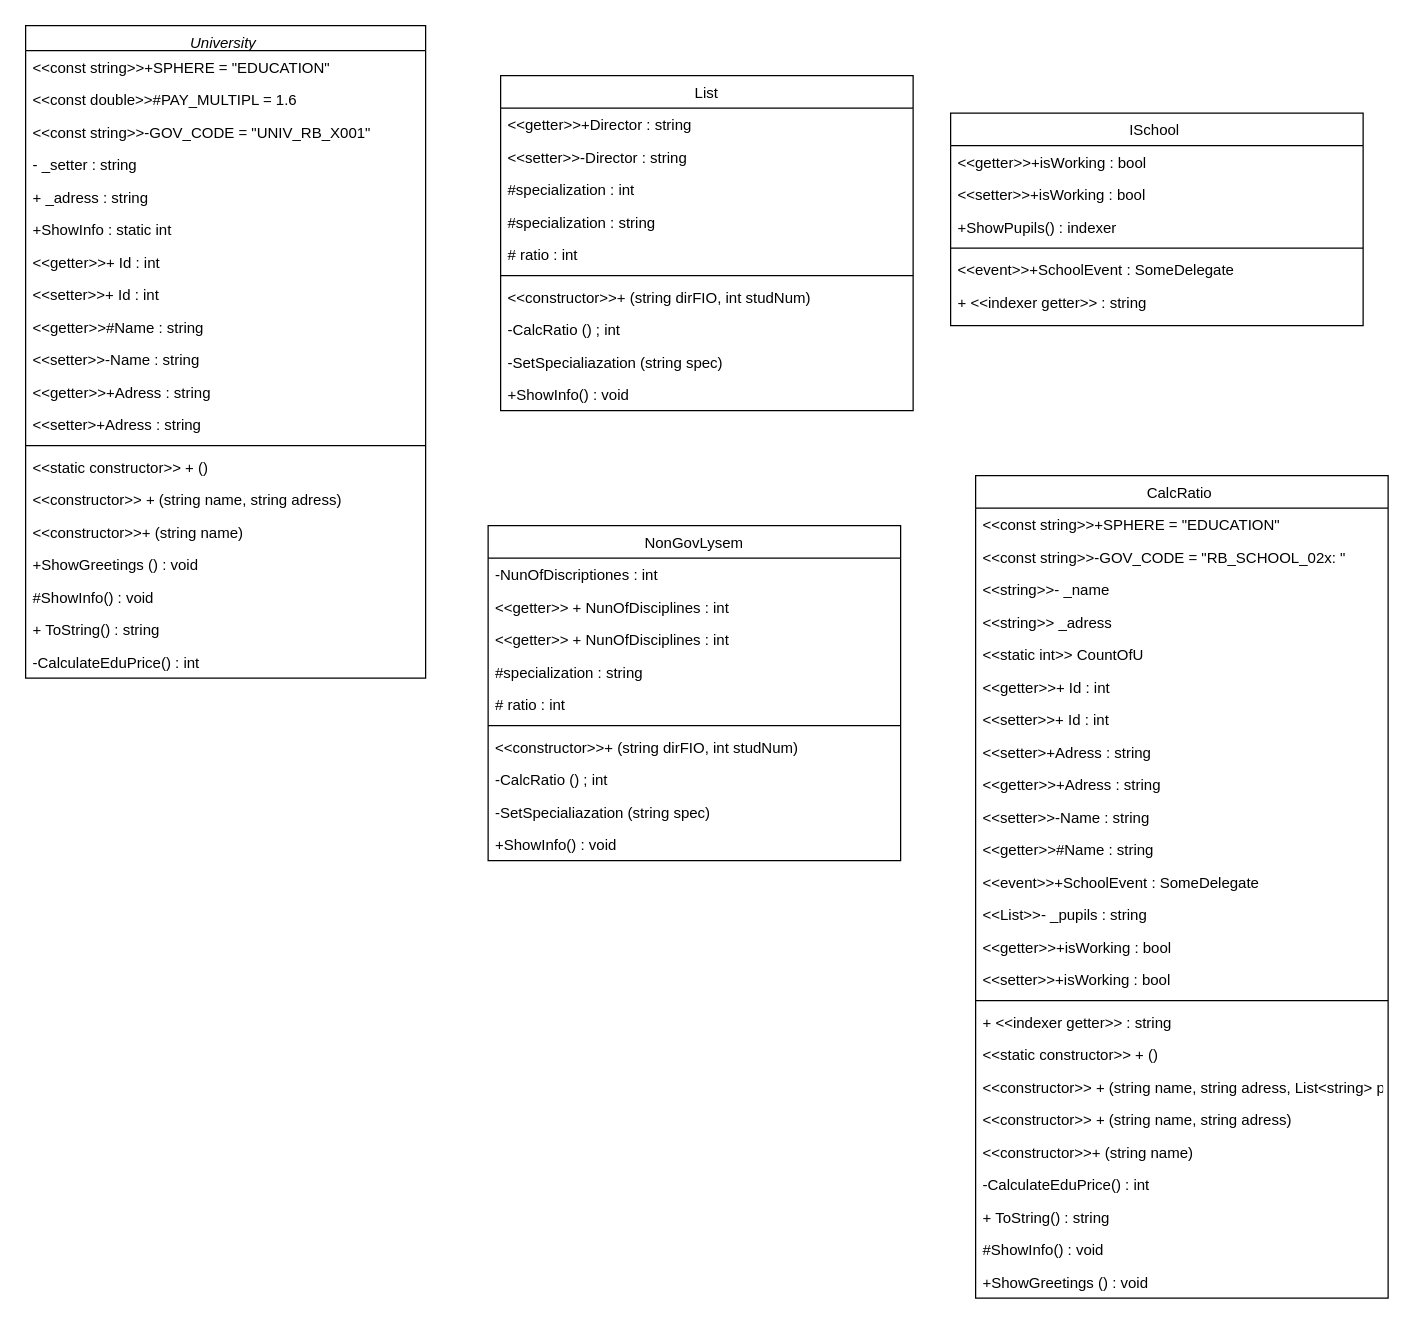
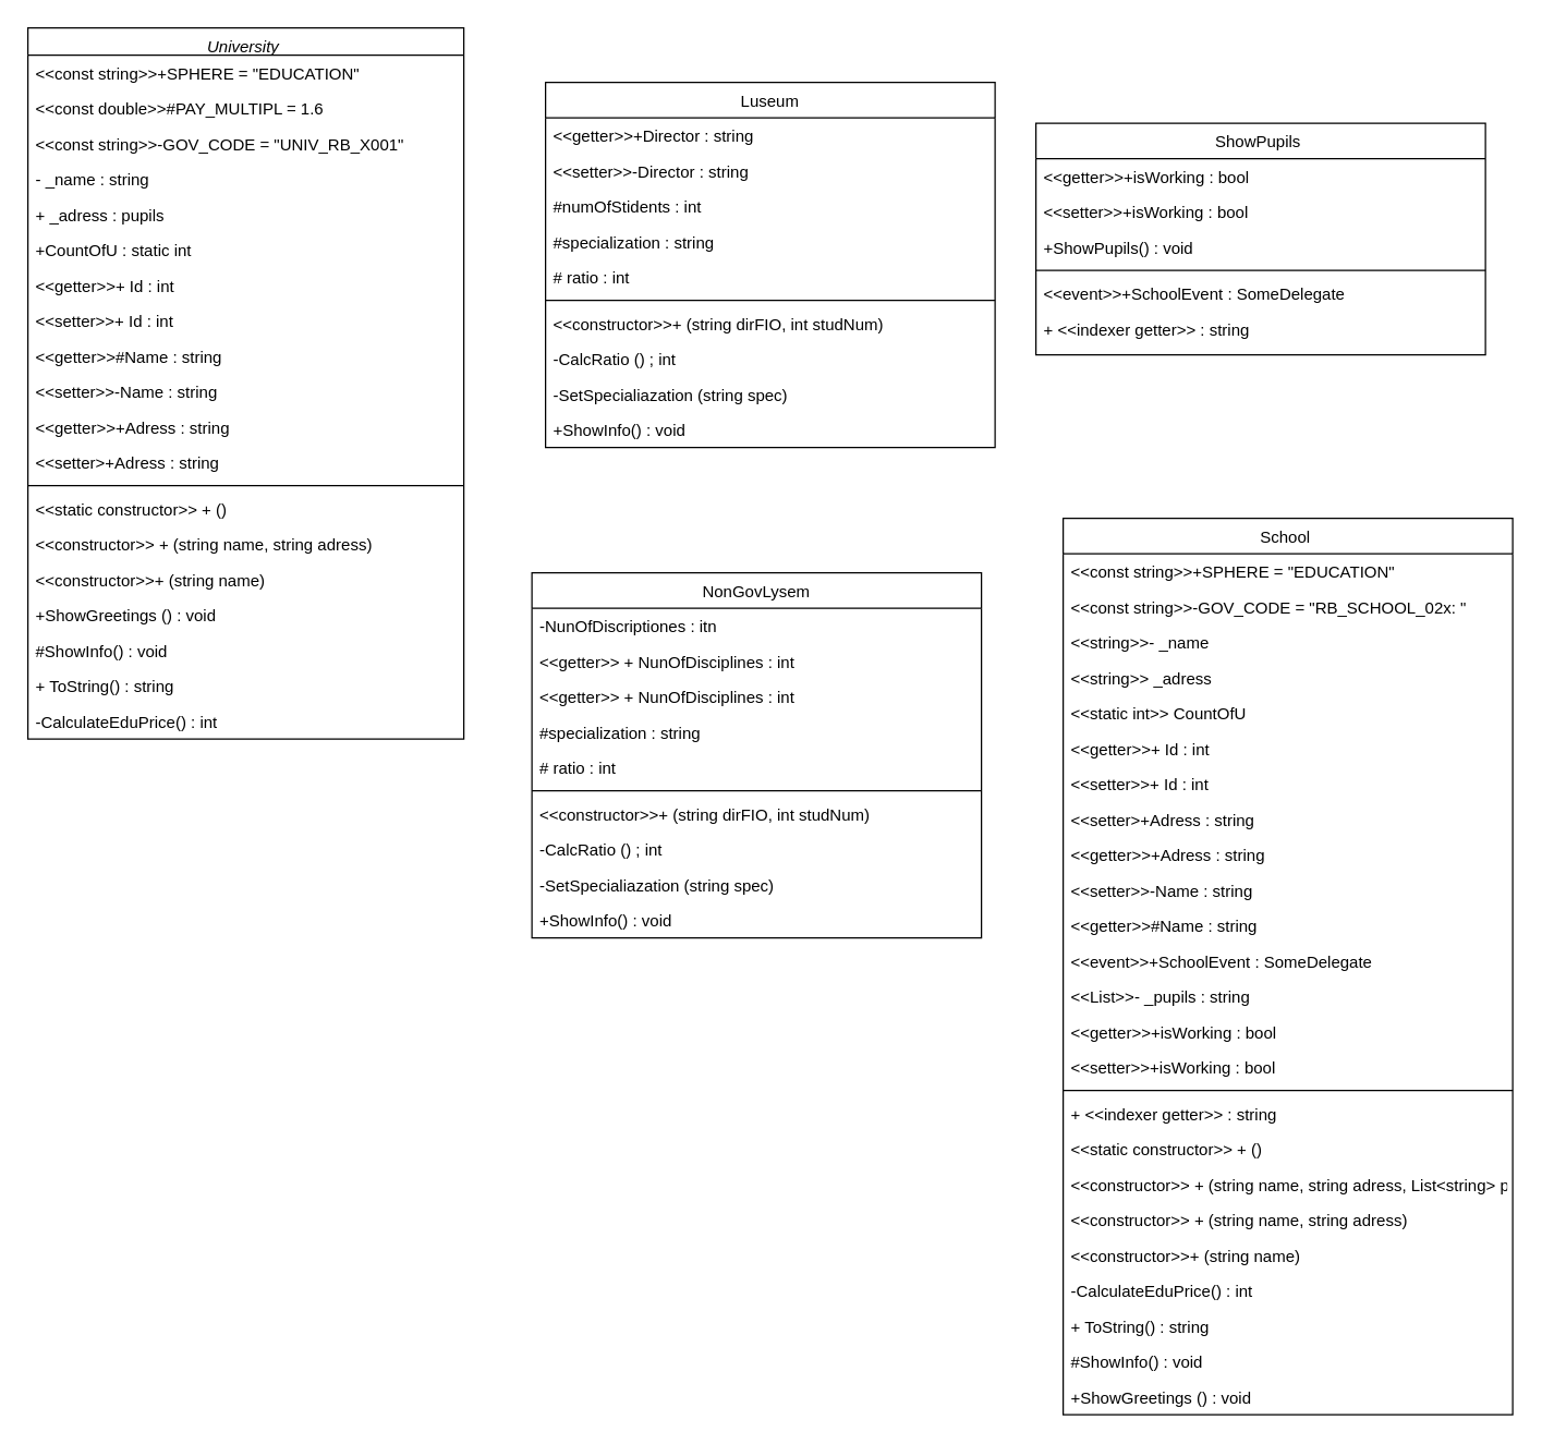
- <mxCell id="56" value="List" style="swimlane;fontStyle=0;align=center;verticalAlign=top;childLayout=stackLayout;horizontal=1;startSize=26;horizontalStack=0;resizeParent=1;resizeLast=0;collapsible=1;marginBottom=0;rounded=0;shadow=0;strokeWidth=1;" vertex="1" parent="1"><mxGeometry x="400" y="60" width="330" height="268" as="geometry"><mxRectangle x="550" y="140" width="160" height="26" as="alternateBounds" /></mxGeometry></mxCell>
+ <mxCell id="56" value="Luseum" style="swimlane;fontStyle=0;align=center;verticalAlign=top;childLayout=stackLayout;horizontal=1;startSize=26;horizontalStack=0;resizeParent=1;resizeLast=0;collapsible=1;marginBottom=0;rounded=0;shadow=0;strokeWidth=1;" vertex="1" parent="1"><mxGeometry x="400" y="60" width="330" height="268" as="geometry"><mxRectangle x="550" y="140" width="160" height="26" as="alternateBounds" /></mxGeometry></mxCell>
- <mxCell id="23" value="ISchool " style="swimlane;fontStyle=0;align=center;verticalAlign=top;childLayout=stackLayout;horizontal=1;startSize=26;horizontalStack=0;resizeParent=1;resizeLast=0;collapsible=1;marginBottom=0;rounded=0;shadow=0;strokeWidth=1;" parent="1" vertex="1"><mxGeometry x="760" y="90" width="330" height="170" as="geometry"><mxRectangle x="550" y="140" width="160" height="26" as="alternateBounds" /></mxGeometry></mxCell>
+ <mxCell id="23" value="ShowPupils " style="swimlane;fontStyle=0;align=center;verticalAlign=top;childLayout=stackLayout;horizontal=1;startSize=26;horizontalStack=0;resizeParent=1;resizeLast=0;collapsible=1;marginBottom=0;rounded=0;shadow=0;strokeWidth=1;" parent="1" vertex="1"><mxGeometry x="760" y="90" width="330" height="170" as="geometry"><mxRectangle x="550" y="140" width="160" height="26" as="alternateBounds" /></mxGeometry></mxCell>
- <mxCell id="6" value="- _setter : string" style="text;align=left;verticalAlign=top;spacingLeft=4;spacingRight=4;overflow=hidden;rotatable=0;points=[[0,0.5],[1,0.5]];portConstraint=eastwest;" parent="2" vertex="1"><mxGeometry y="98" width="320" height="26" as="geometry" /></mxCell>
+ <mxCell id="6" value="- _name : string" style="text;align=left;verticalAlign=top;spacingLeft=4;spacingRight=4;overflow=hidden;rotatable=0;points=[[0,0.5],[1,0.5]];portConstraint=eastwest;" parent="2" vertex="1"><mxGeometry y="98" width="320" height="26" as="geometry" /></mxCell>
- <mxCell id="59" value="#specialization : int" style="text;align=left;verticalAlign=top;spacingLeft=4;spacingRight=4;overflow=hidden;rotatable=0;points=[[0,0.5],[1,0.5]];portConstraint=eastwest;rounded=0;shadow=0;html=0;" vertex="1" parent="56"><mxGeometry y="78" width="330" height="26" as="geometry" /></mxCell>
+ <mxCell id="59" value="#numOfStidents : int" style="text;align=left;verticalAlign=top;spacingLeft=4;spacingRight=4;overflow=hidden;rotatable=0;points=[[0,0.5],[1,0.5]];portConstraint=eastwest;rounded=0;shadow=0;html=0;" vertex="1" parent="56"><mxGeometry y="78" width="330" height="26" as="geometry" /></mxCell>
- <mxCell id="7" value="+ _adress : string" style="text;align=left;verticalAlign=top;spacingLeft=4;spacingRight=4;overflow=hidden;rotatable=0;points=[[0,0.5],[1,0.5]];portConstraint=eastwest;" vertex="1" parent="2"><mxGeometry y="124" width="320" height="26" as="geometry" /></mxCell>
+ <mxCell id="7" value="+ _adress : pupils" style="text;align=left;verticalAlign=top;spacingLeft=4;spacingRight=4;overflow=hidden;rotatable=0;points=[[0,0.5],[1,0.5]];portConstraint=eastwest;" vertex="1" parent="2"><mxGeometry y="124" width="320" height="26" as="geometry" /></mxCell>
- <mxCell id="26" value="+ShowPupils() : indexer" style="text;align=left;verticalAlign=top;spacingLeft=4;spacingRight=4;overflow=hidden;rotatable=0;points=[[0,0.5],[1,0.5]];portConstraint=eastwest;rounded=0;shadow=0;html=0;" parent="23" vertex="1"><mxGeometry y="78" width="330" height="26" as="geometry" /></mxCell>
+ <mxCell id="26" value="+ShowPupils() : void" style="text;align=left;verticalAlign=top;spacingLeft=4;spacingRight=4;overflow=hidden;rotatable=0;points=[[0,0.5],[1,0.5]];portConstraint=eastwest;rounded=0;shadow=0;html=0;" parent="23" vertex="1"><mxGeometry y="78" width="330" height="26" as="geometry" /></mxCell>
- <mxCell id="8" value="+ShowInfo : static int" style="text;align=left;verticalAlign=top;spacingLeft=4;spacingRight=4;overflow=hidden;rotatable=0;points=[[0,0.5],[1,0.5]];portConstraint=eastwest;" vertex="1" parent="2"><mxGeometry y="150" width="320" height="26" as="geometry" /></mxCell>
+ <mxCell id="8" value="+CountOfU : static int" style="text;align=left;verticalAlign=top;spacingLeft=4;spacingRight=4;overflow=hidden;rotatable=0;points=[[0,0.5],[1,0.5]];portConstraint=eastwest;" vertex="1" parent="2"><mxGeometry y="150" width="320" height="26" as="geometry" /></mxCell>
- <mxCell id="30" value="CalcRatio " style="swimlane;fontStyle=0;align=center;verticalAlign=top;childLayout=stackLayout;horizontal=1;startSize=26;horizontalStack=0;resizeParent=1;resizeLast=0;collapsible=1;marginBottom=0;rounded=0;shadow=0;strokeWidth=1;" vertex="1" parent="1"><mxGeometry x="780" y="380" width="330" height="658" as="geometry"><mxRectangle x="550" y="140" width="160" height="26" as="alternateBounds" /></mxGeometry></mxCell>
+ <mxCell id="30" value="School " style="swimlane;fontStyle=0;align=center;verticalAlign=top;childLayout=stackLayout;horizontal=1;startSize=26;horizontalStack=0;resizeParent=1;resizeLast=0;collapsible=1;marginBottom=0;rounded=0;shadow=0;strokeWidth=1;" vertex="1" parent="1"><mxGeometry x="780" y="380" width="330" height="658" as="geometry"><mxRectangle x="550" y="140" width="160" height="26" as="alternateBounds" /></mxGeometry></mxCell>
- <mxCell id="68" value="-NunOfDiscriptiones : int" style="text;align=left;verticalAlign=top;spacingLeft=4;spacingRight=4;overflow=hidden;rotatable=0;points=[[0,0.5],[1,0.5]];portConstraint=eastwest;" vertex="1" parent="67"><mxGeometry y="26" width="330" height="26" as="geometry" /></mxCell>
+ <mxCell id="68" value="-NunOfDiscriptiones : itn" style="text;align=left;verticalAlign=top;spacingLeft=4;spacingRight=4;overflow=hidden;rotatable=0;points=[[0,0.5],[1,0.5]];portConstraint=eastwest;" vertex="1" parent="67"><mxGeometry y="26" width="330" height="26" as="geometry" /></mxCell>
